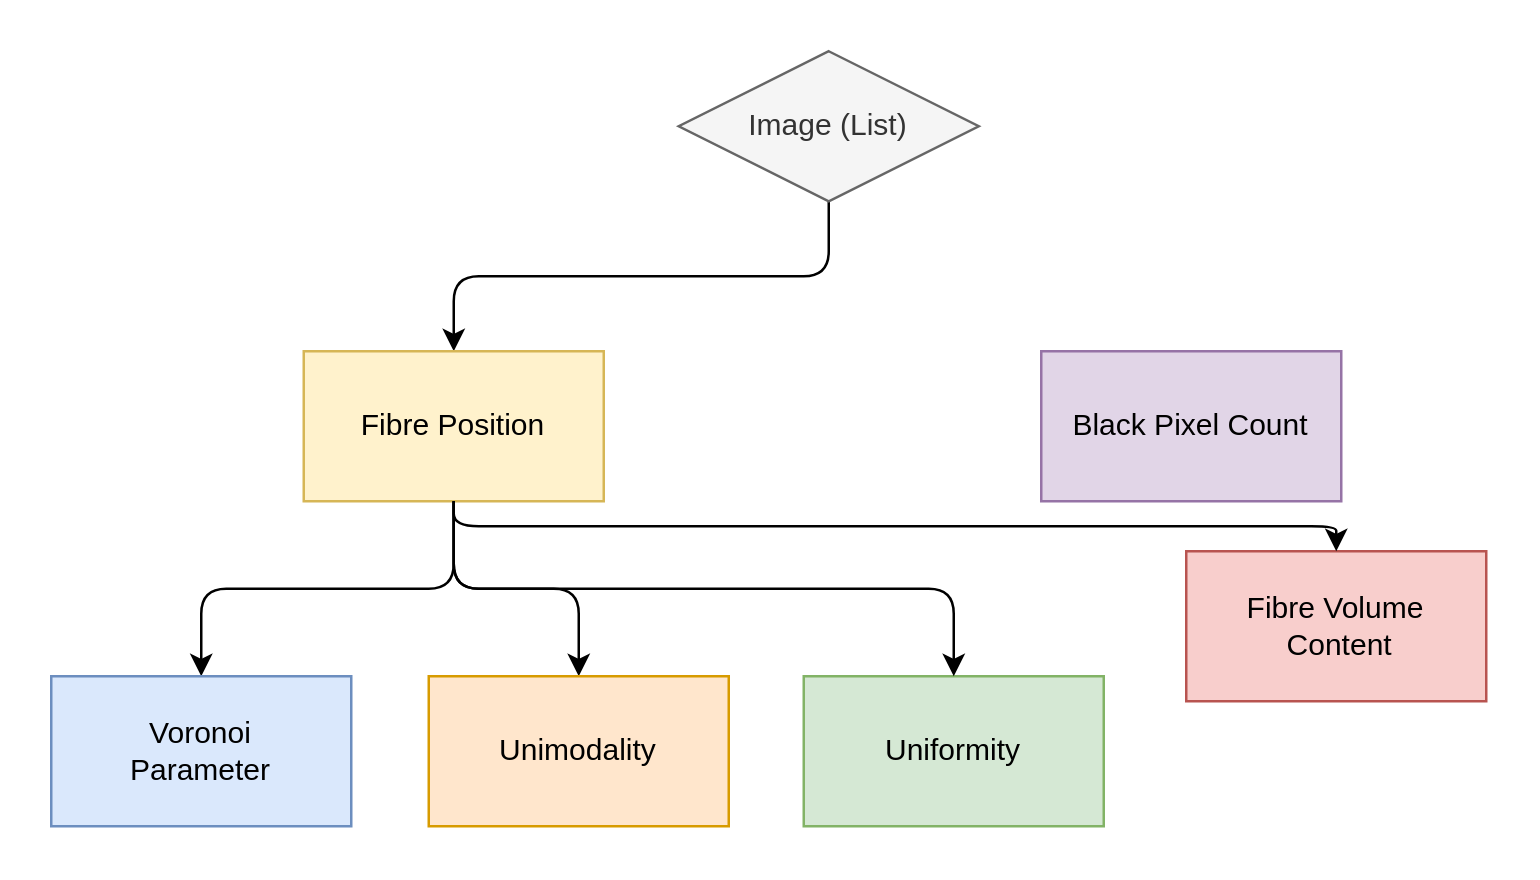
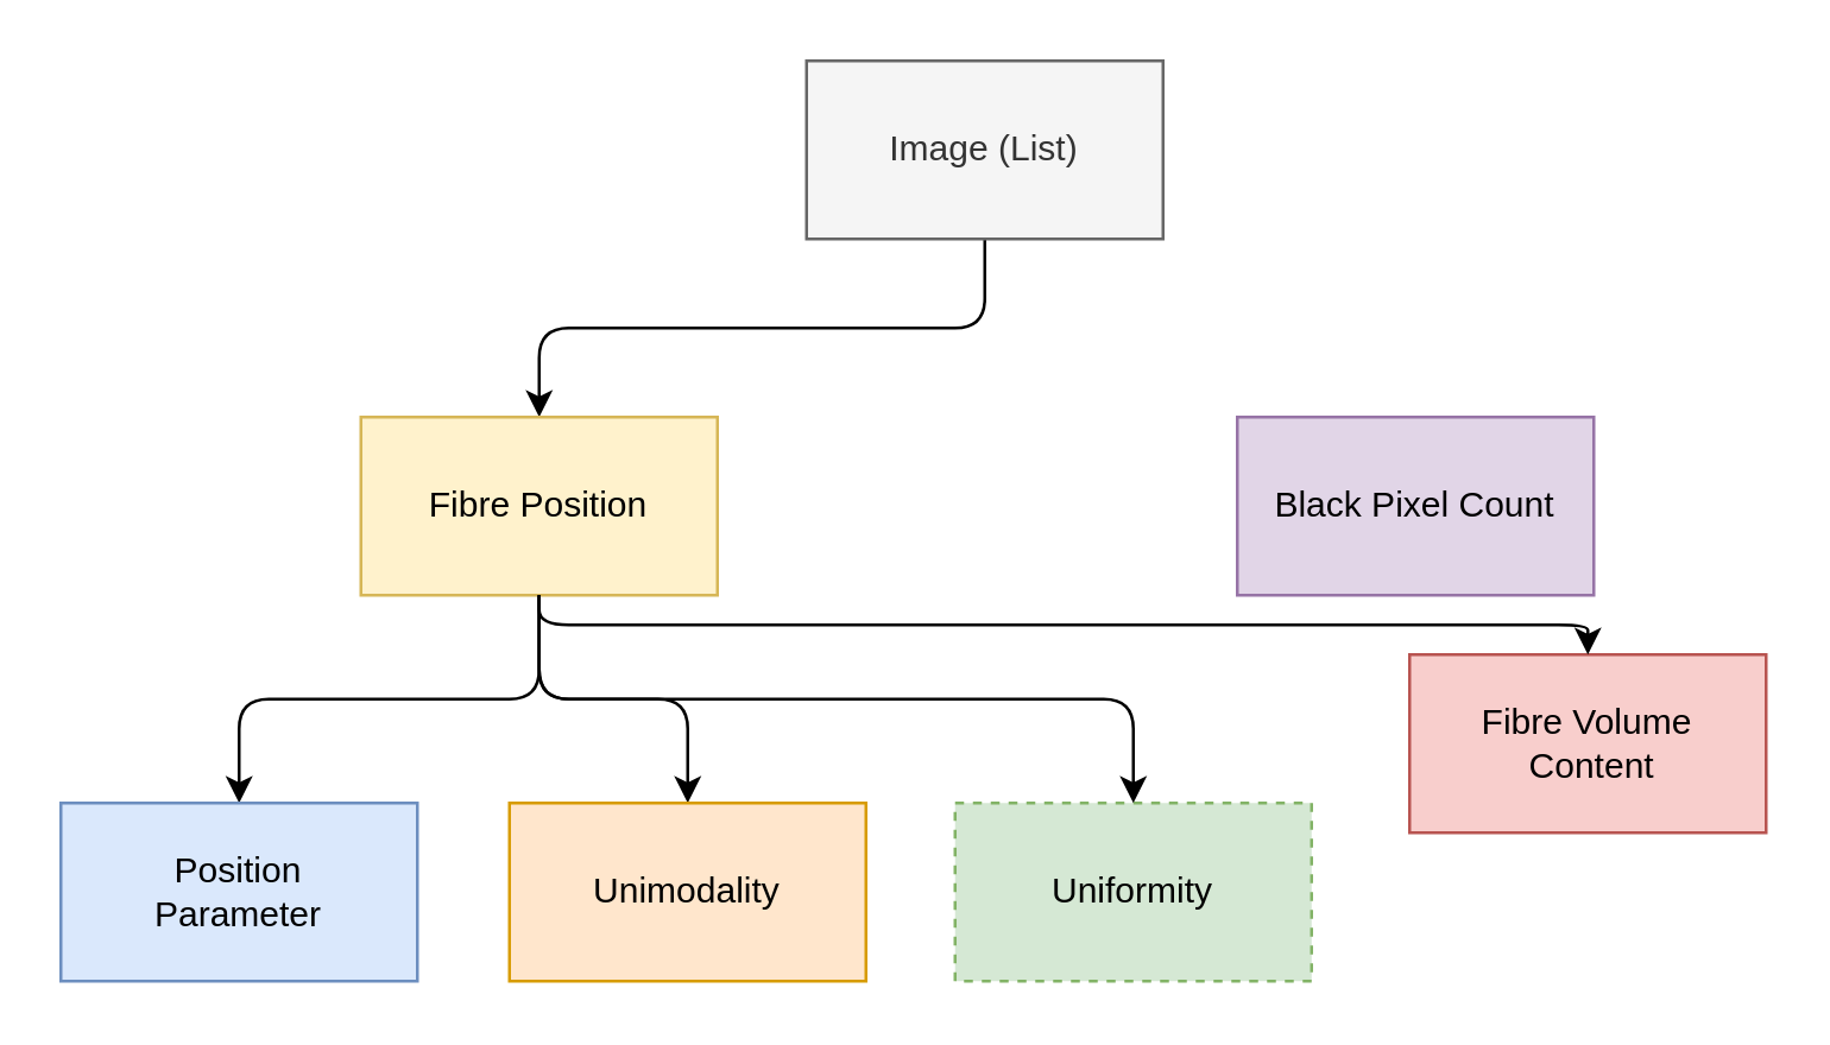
- <mxCell id="3" value="Image (List)" style="rhombus;whiteSpace=wrap;html=1;fillColor=#f5f5f5;fontColor=#333333;strokeColor=#666666;" vertex="1" parent="1"><mxGeometry x="271" y="20" width="120" height="60" as="geometry" /></mxCell>
+ <mxCell id="3" value="Image (List)" style="rounded=0;whiteSpace=wrap;html=1;fillColor=#f5f5f5;fontColor=#333333;strokeColor=#666666;" vertex="1" parent="1"><mxGeometry x="271" y="20" width="120" height="60" as="geometry" /></mxCell>
- <mxCell id="8" value="Voronoi&lt;br&gt;Parameter" style="rounded=0;whiteSpace=wrap;html=1;fillColor=#dae8fc;strokeColor=#6c8ebf;" vertex="1" parent="1"><mxGeometry x="20" y="270" width="120" height="60" as="geometry" /></mxCell>
+ <mxCell id="8" value="Position&lt;br&gt;Parameter" style="rounded=0;whiteSpace=wrap;html=1;fillColor=#dae8fc;strokeColor=#6c8ebf;" vertex="1" parent="1"><mxGeometry x="20" y="270" width="120" height="60" as="geometry" /></mxCell>
- <mxCell id="11" value="Uniformity" style="rounded=0;whiteSpace=wrap;html=1;fillColor=#d5e8d4;strokeColor=#82b366;" vertex="1" parent="1"><mxGeometry x="321" y="270" width="120" height="60" as="geometry" /></mxCell>
+ <mxCell id="11" value="Uniformity" style="rounded=0;whiteSpace=wrap;html=1;fillColor=#d5e8d4;strokeColor=#82b366;dashed=1;" vertex="1" parent="1"><mxGeometry x="321" y="270" width="120" height="60" as="geometry" /></mxCell>
